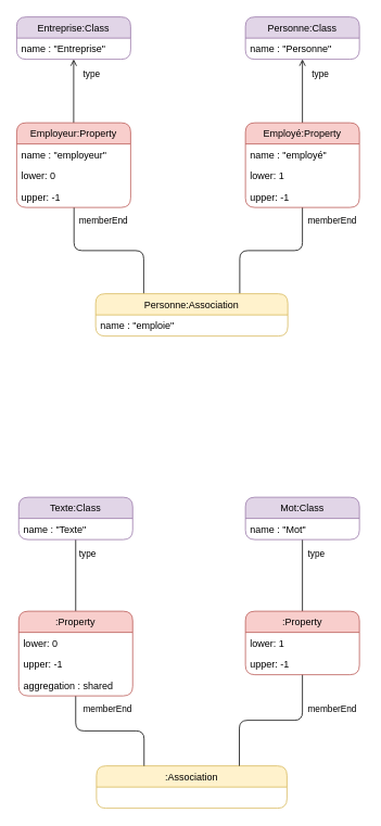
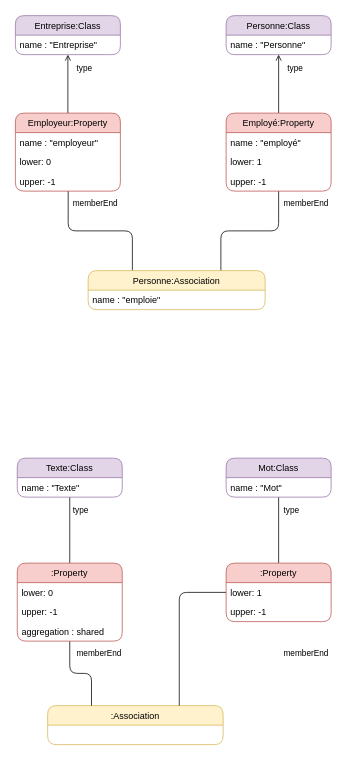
- <mxCell id="26" value=":Association" style="swimlane;fontStyle=0;childLayout=stackLayout;horizontal=1;startSize=26;fillColor=#fff2cc;horizontalStack=0;resizeParent=1;resizeParentMax=0;resizeLast=0;collapsible=1;marginBottom=0;strokeColor=#d6b656;rounded=1;" parent="1" vertex="1"><mxGeometry x="118" y="940" width="234" height="52" as="geometry" /></mxCell>
+ <mxCell id="26" value=":Association" style="swimlane;fontStyle=0;childLayout=stackLayout;horizontal=1;startSize=26;fillColor=#fff2cc;horizontalStack=0;resizeParent=1;resizeParentMax=0;resizeLast=0;collapsible=1;marginBottom=0;strokeColor=#d6b656;rounded=1;" parent="1" vertex="1"><mxGeometry x="63" y="940" width="234" height="52" as="geometry" /></mxCell>
